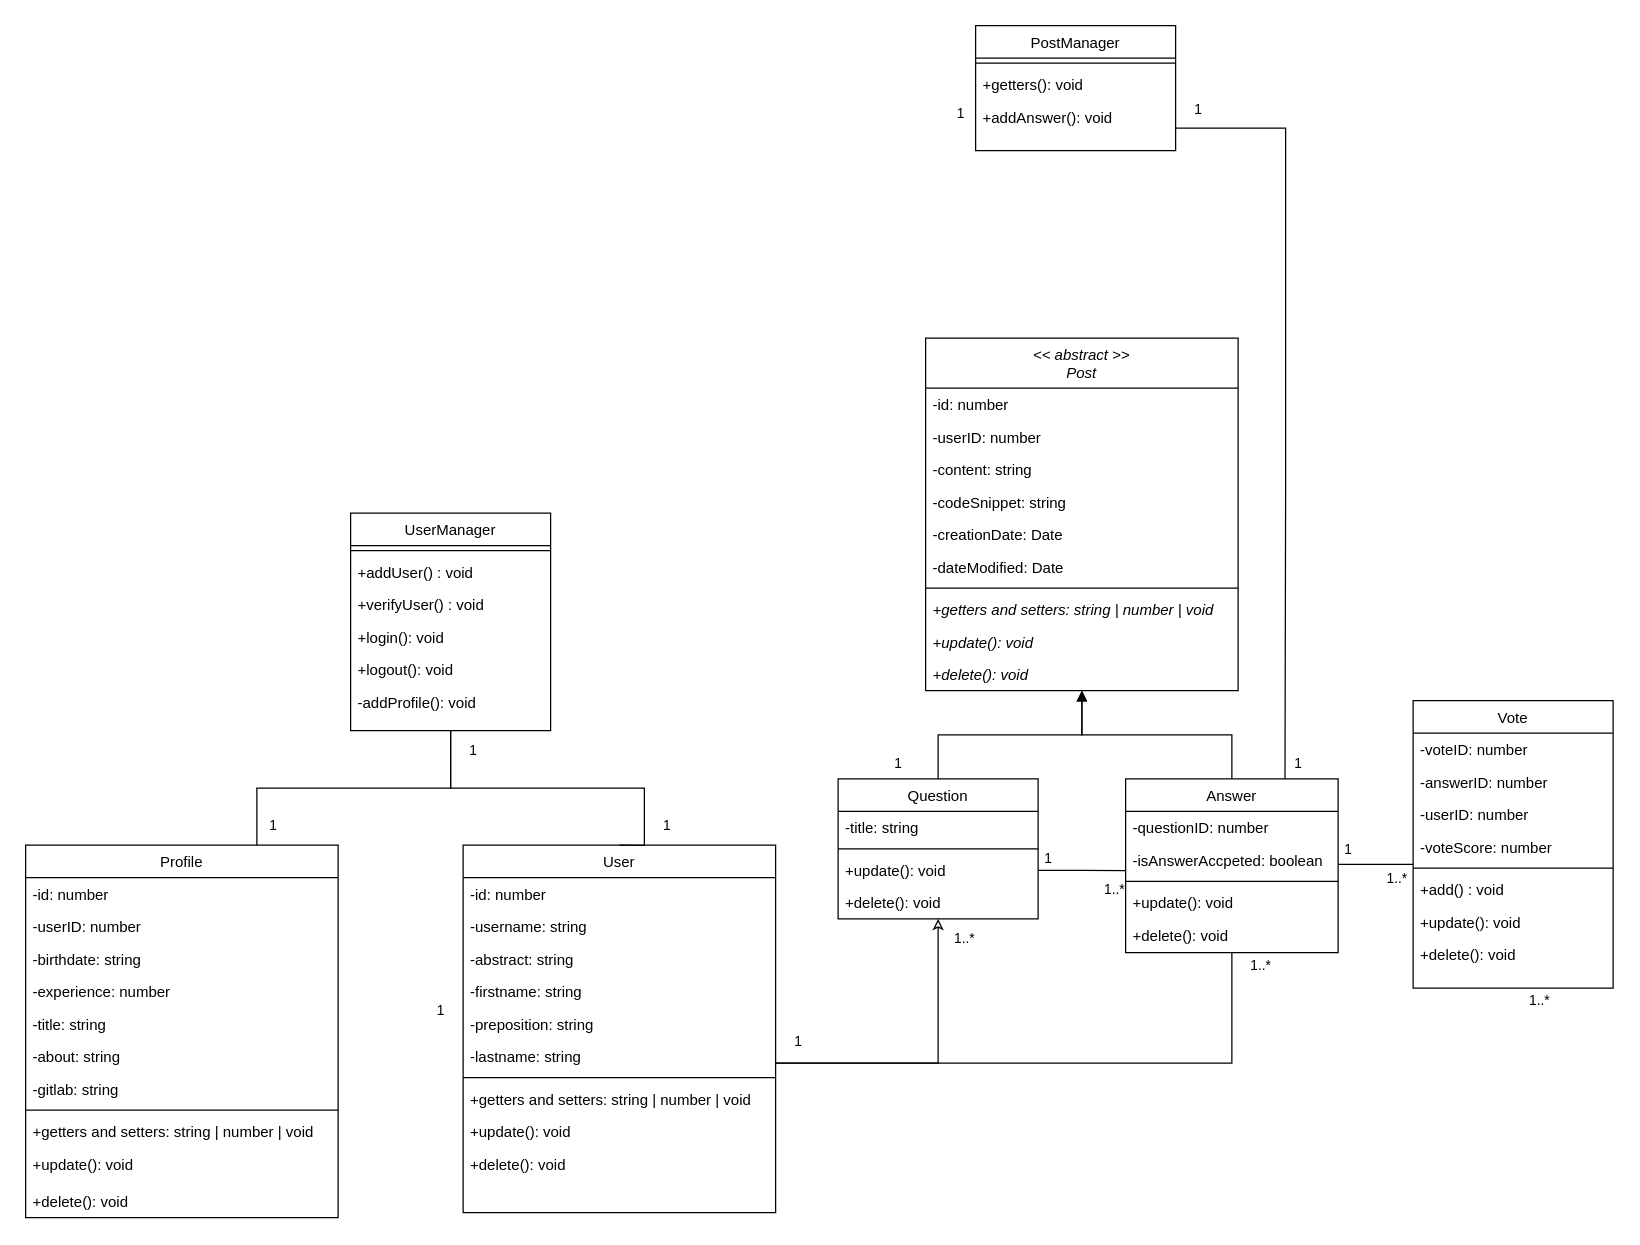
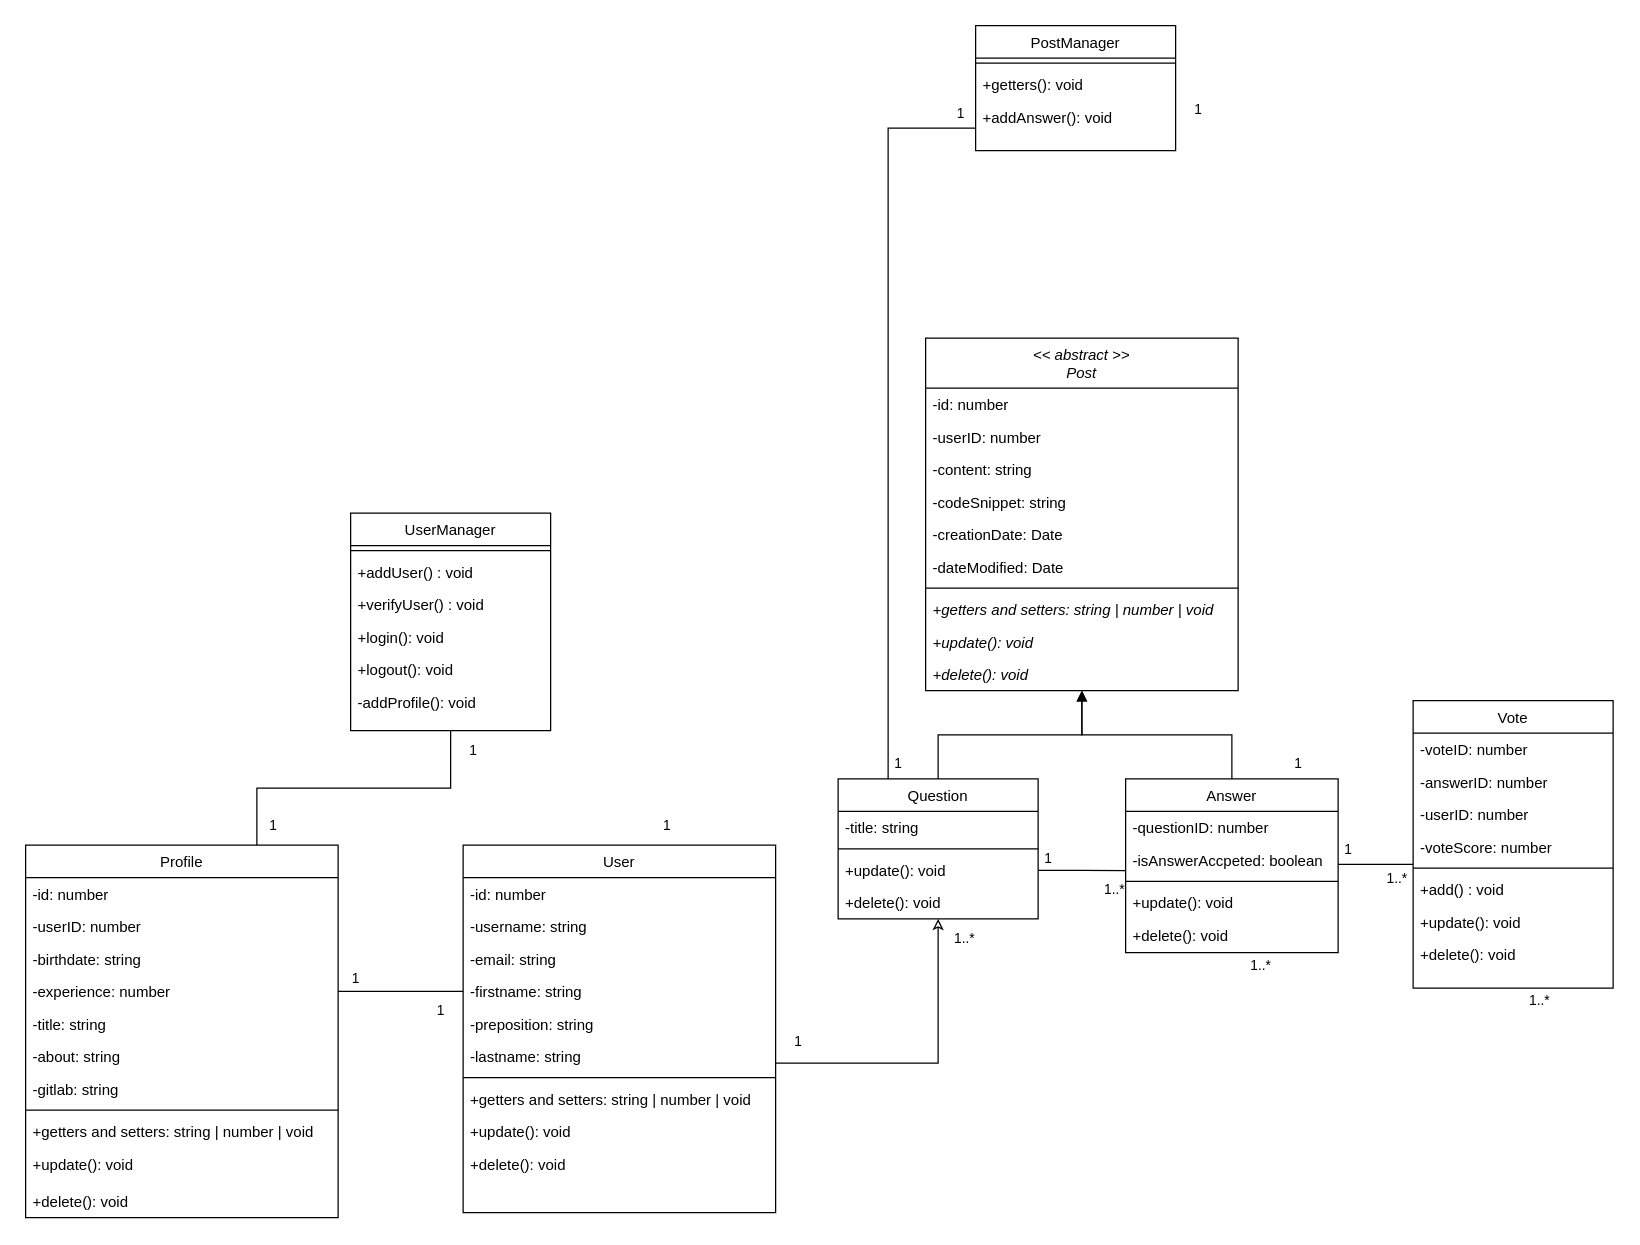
- <mxCell id="86" style="edgeStyle=orthogonalEdgeStyle;rounded=0;orthogonalLoop=1;jettySize=auto;html=1;entryX=0.75;entryY=0;entryDx=0;entryDy=0;endArrow=none;endFill=0;" parent="1" source="87" target="22" edge="1"><mxGeometry relative="1" as="geometry"><Array as="points"><mxPoint x="1028" y="102" /><mxPoint x="1028" y="392" /></Array></mxGeometry></mxCell>
+ <mxCell id="85" style="edgeStyle=orthogonalEdgeStyle;rounded=0;orthogonalLoop=1;jettySize=auto;html=1;entryX=0.25;entryY=0;entryDx=0;entryDy=0;endArrow=none;endFill=0;" parent="1" source="87" target="16" edge="1"><mxGeometry relative="1" as="geometry"><Array as="points"><mxPoint x="710" y="102" /></Array></mxGeometry></mxCell>
- <mxCell id="73" style="edgeStyle=orthogonalEdgeStyle;rounded=0;orthogonalLoop=1;jettySize=auto;html=1;entryX=0.5;entryY=0;entryDx=0;entryDy=0;endArrow=none;endFill=0;exitX=0.5;exitY=1;exitDx=0;exitDy=0;" parent="1" source="75" target="4" edge="1"><mxGeometry relative="1" as="geometry"><Array as="points"><mxPoint x="360" y="630" /><mxPoint x="515" y="630" /></Array></mxGeometry></mxCell>
- <mxCell id="7" value="-abstract: string" style="text;align=left;verticalAlign=top;spacingLeft=4;spacingRight=4;overflow=hidden;rotatable=0;points=[[0,0.5],[1,0.5]];portConstraint=eastwest;rounded=0;shadow=0;html=0;" parent="4" vertex="1"><mxGeometry y="78" width="250" height="26" as="geometry" /></mxCell>
+ <mxCell id="7" value="-email: string" style="text;align=left;verticalAlign=top;spacingLeft=4;spacingRight=4;overflow=hidden;rotatable=0;points=[[0,0.5],[1,0.5]];portConstraint=eastwest;rounded=0;shadow=0;html=0;" parent="4" vertex="1"><mxGeometry y="78" width="250" height="26" as="geometry" /></mxCell>
+ <mxCell id="49" value="" style="endArrow=none;startArrow=none;endFill=0;startFill=0;endSize=8;html=1;verticalAlign=bottom;labelBackgroundColor=none;strokeWidth=1;rounded=0;entryX=1;entryY=0.5;entryDx=0;entryDy=0;exitX=0;exitY=0.5;exitDx=0;exitDy=0;" parent="1" source="8" target="41" edge="1"><mxGeometry width="160" relative="1" as="geometry"><mxPoint x="550" y="535.67" as="sourcePoint" /><mxPoint x="310" y="685.67" as="targetPoint" /><Array as="points" /></mxGeometry></mxCell>
+ <mxCell id="50" value="1" style="edgeLabel;html=1;align=center;verticalAlign=middle;resizable=0;points=[];" parent="49" vertex="1" connectable="0"><mxGeometry x="0.789" y="-1" relative="1" as="geometry"><mxPoint x="2" y="-10" as="offset" /></mxGeometry></mxCell>
- <mxCell id="3" style="edgeStyle=orthogonalEdgeStyle;rounded=0;orthogonalLoop=1;jettySize=auto;html=1;entryX=0.5;entryY=1;entryDx=0;entryDy=0;endArrow=none;endFill=0;" parent="1" source="4" target="22" edge="1"><mxGeometry relative="1" as="geometry"><Array as="points"><mxPoint x="985" y="850" /></Array></mxGeometry></mxCell>
